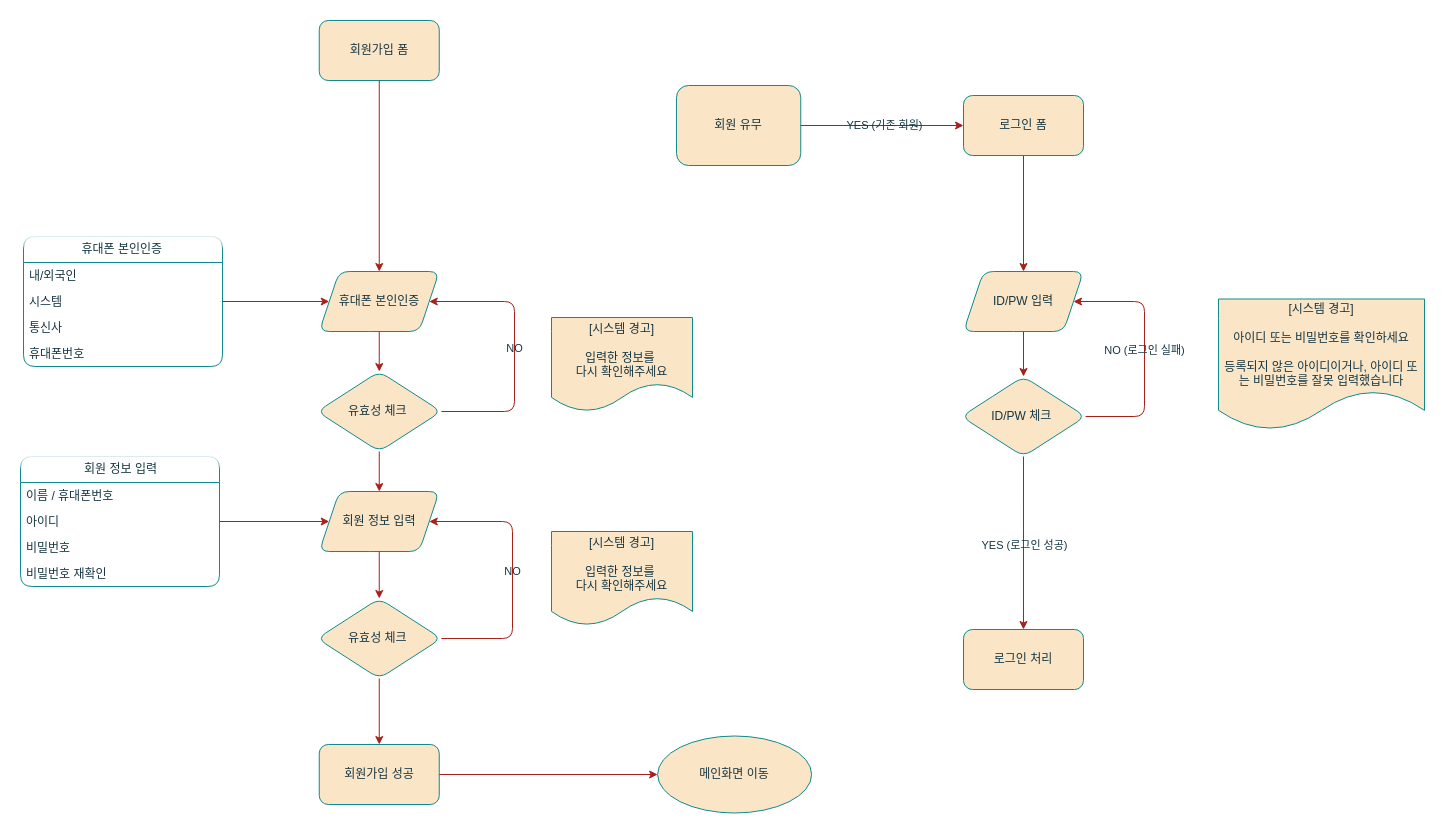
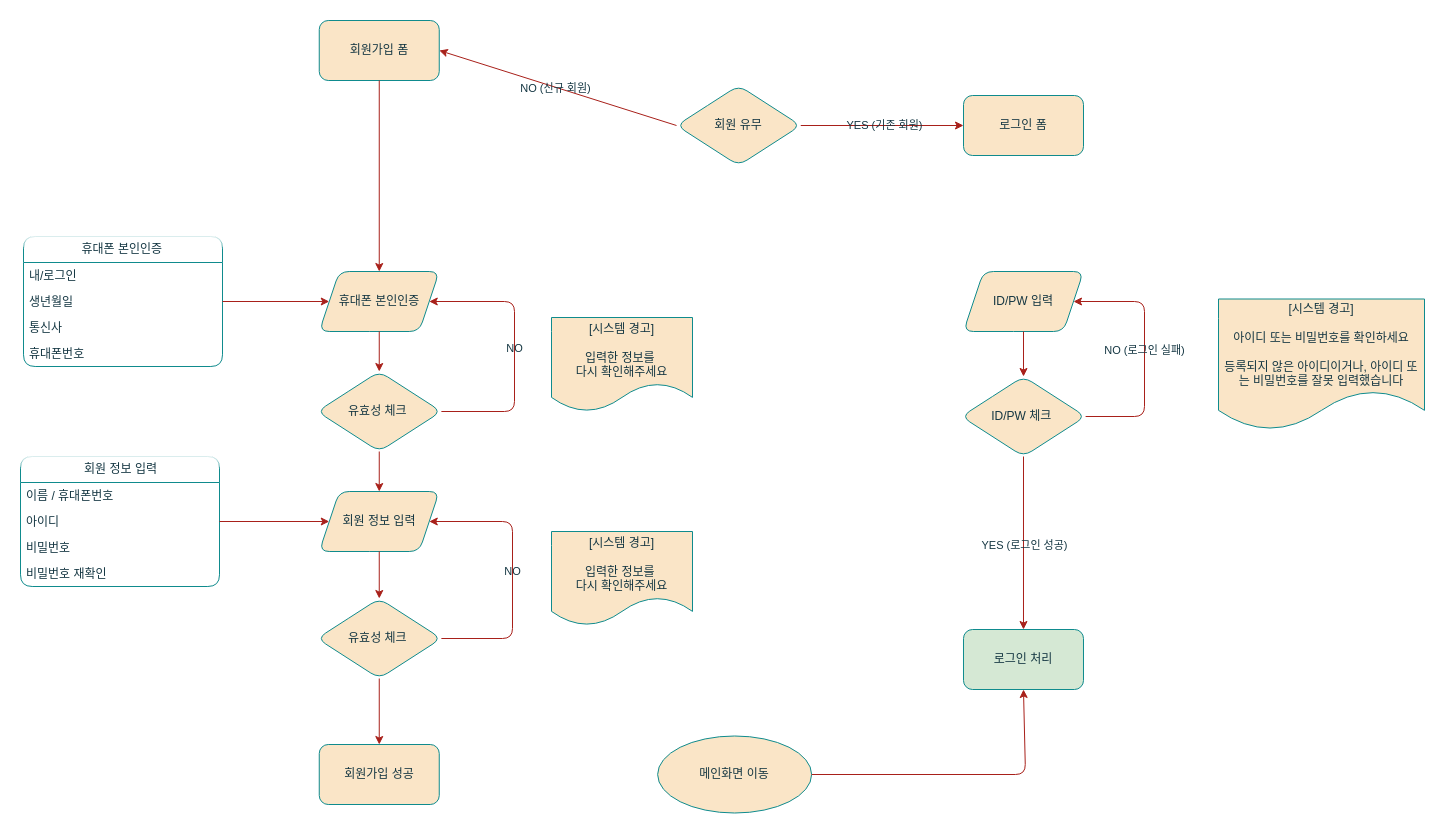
+ <mxCell id="27" value="" style="endArrow=classic;rounded=1;exitX=0;exitY=0.5;exitDx=0;exitDy=0;entryX=1;entryY=0.5;entryDx=0;entryDy=0;flowAnimation=0;align=center;html=1;labelBackgroundColor=none;strokeColor=#A8201A;fontColor=default;" parent="1" source="11" target="12" edge="1"><mxGeometry width="50" height="50" relative="1" as="geometry"><mxPoint x="748" y="-12" as="sourcePoint" /><mxPoint x="748" y="95" as="targetPoint" /></mxGeometry></mxCell>
+ <mxCell id="28" value="NO (신규 회원)" style="edgeLabel;html=1;align=center;verticalAlign=middle;resizable=0;points=[];rounded=1;labelBackgroundColor=none;fontColor=#143642;" parent="27" vertex="1" connectable="0"><mxGeometry x="0.023" y="1" relative="1" as="geometry"><mxPoint as="offset" /></mxGeometry></mxCell>
- <mxCell id="11" value="회원 유무" style="whiteSpace=wrap;html=1;labelBackgroundColor=none;fillColor=#FAE5C7;strokeColor=#0F8B8D;fontColor=#143642;rounded=1;" parent="1" vertex="1"><mxGeometry x="676" y="85" width="124.25" height="80" as="geometry" /></mxCell>
+ <mxCell id="11" value="회원 유무" style="rhombus;whiteSpace=wrap;html=1;rounded=1;labelBackgroundColor=none;fillColor=#FAE5C7;strokeColor=#0F8B8D;fontColor=#143642;" parent="1" vertex="1"><mxGeometry x="676" y="85" width="124.25" height="80" as="geometry" /></mxCell>
- <mxCell id="32" value="" style="endArrow=classic;rounded=1;exitX=0.5;exitY=1;exitDx=0;exitDy=0;entryX=0.5;entryY=0;entryDx=0;entryDy=0;flowAnimation=0;align=center;html=1;labelBackgroundColor=none;strokeColor=#A8201A;fontColor=default;" parent="1" source="13" target="14" edge="1"><mxGeometry width="50" height="50" relative="1" as="geometry"><mxPoint x="389" y="165" as="sourcePoint" /><mxPoint x="389" y="281" as="targetPoint" /></mxGeometry></mxCell>
- <mxCell id="3" value="내/외국인" style="text;strokeColor=none;fillColor=none;align=left;verticalAlign=top;spacingLeft=4;spacingRight=4;overflow=hidden;rotatable=0;points=[[0,0.5],[1,0.5]];portConstraint=eastwest;whiteSpace=wrap;html=1;rounded=1;labelBackgroundColor=none;fontColor=#143642;" parent="2" vertex="1"><mxGeometry y="26" width="199" height="26" as="geometry" /></mxCell>
+ <mxCell id="3" value="내/로그인" style="text;strokeColor=none;fillColor=none;align=left;verticalAlign=top;spacingLeft=4;spacingRight=4;overflow=hidden;rotatable=0;points=[[0,0.5],[1,0.5]];portConstraint=eastwest;whiteSpace=wrap;html=1;rounded=1;labelBackgroundColor=none;fontColor=#143642;" parent="2" vertex="1"><mxGeometry y="26" width="199" height="26" as="geometry" /></mxCell>
- <mxCell id="4" value="시스템" style="text;strokeColor=none;fillColor=none;align=left;verticalAlign=top;spacingLeft=4;spacingRight=4;overflow=hidden;rotatable=0;points=[[0,0.5],[1,0.5]];portConstraint=eastwest;whiteSpace=wrap;html=1;rounded=1;labelBackgroundColor=none;fontColor=#143642;" parent="2" vertex="1"><mxGeometry y="52" width="199" height="26" as="geometry" /></mxCell>
+ <mxCell id="4" value="생년월일" style="text;strokeColor=none;fillColor=none;align=left;verticalAlign=top;spacingLeft=4;spacingRight=4;overflow=hidden;rotatable=0;points=[[0,0.5],[1,0.5]];portConstraint=eastwest;whiteSpace=wrap;html=1;rounded=1;labelBackgroundColor=none;fontColor=#143642;" parent="2" vertex="1"><mxGeometry y="52" width="199" height="26" as="geometry" /></mxCell>
- <mxCell id="16" value="로그인 처리" style="rounded=1;whiteSpace=wrap;html=1;labelBackgroundColor=none;fillColor=#FAE5C7;strokeColor=#0F8B8D;fontColor=#143642;" parent="1" vertex="1"><mxGeometry x="962.99" y="629" width="120" height="60" as="geometry" /></mxCell>
+ <mxCell id="16" value="로그인 처리" style="rounded=1;whiteSpace=wrap;html=1;labelBackgroundColor=none;fillColor=#d5e8d4;strokeColor=#0F8B8D;fontColor=#143642;" parent="1" vertex="1"><mxGeometry x="962.99" y="629" width="120" height="60" as="geometry" /></mxCell>
- <mxCell id="48" value="" style="endArrow=classic;rounded=1;exitX=1;exitY=0.5;exitDx=0;exitDy=0;entryX=0;entryY=0.5;entryDx=0;entryDy=0;flowAnimation=0;align=center;html=1;labelBackgroundColor=none;strokeColor=#A8201A;fontColor=default;" edge="1" parent="1" source="18" target="19"><mxGeometry width="50" height="50" relative="1" as="geometry"><mxPoint x="389" y="688" as="sourcePoint" /><mxPoint x="389" y="754" as="targetPoint" /></mxGeometry></mxCell>
+ <mxCell id="49" value="" style="endArrow=classic;rounded=1;exitX=1;exitY=0.5;exitDx=0;exitDy=0;entryX=0.5;entryY=1;entryDx=0;entryDy=0;flowAnimation=0;align=center;html=1;labelBackgroundColor=none;strokeColor=#A8201A;fontColor=default;" edge="1" parent="1" source="19" target="16"><mxGeometry width="50" height="50" relative="1" as="geometry"><mxPoint x="449" y="784" as="sourcePoint" /><mxPoint x="667" y="784" as="targetPoint" /><Array as="points"><mxPoint x="1025" y="774" /></Array></mxGeometry></mxCell>
